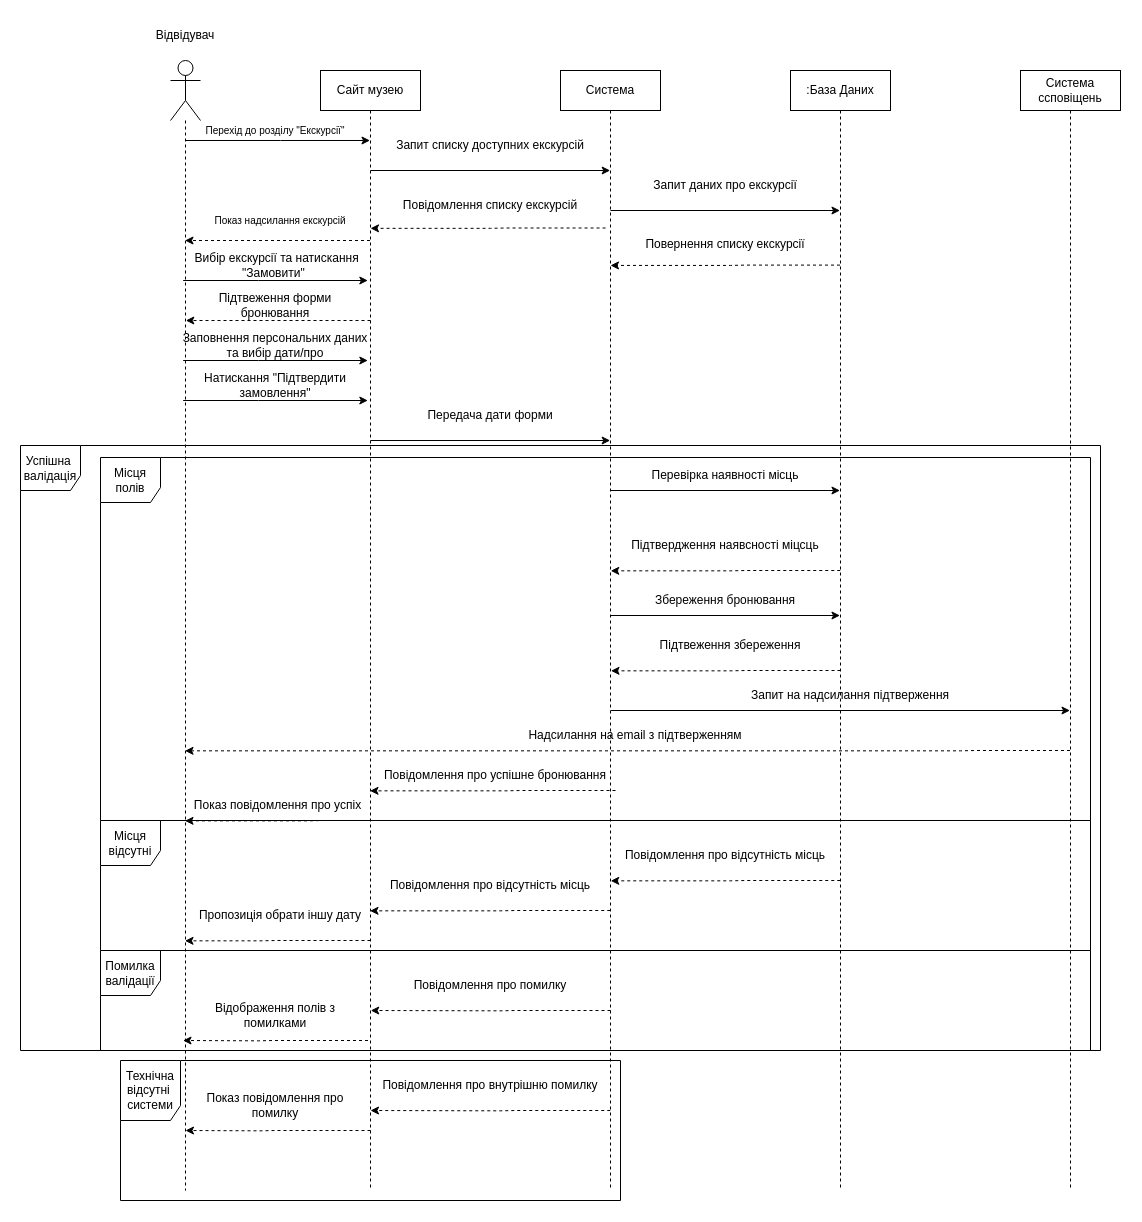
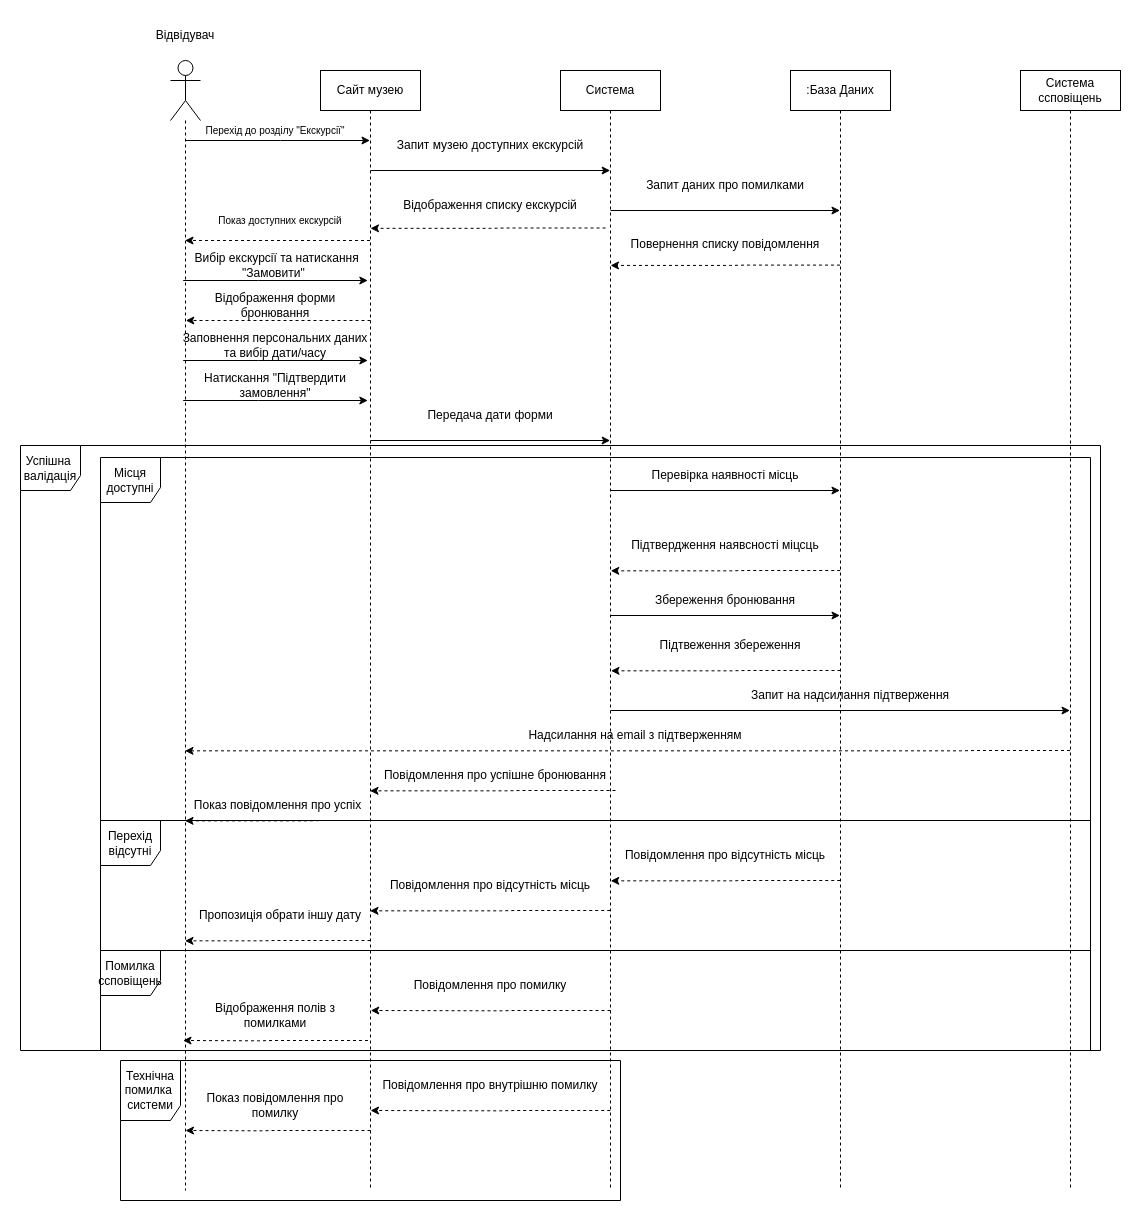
- <mxCell id="18" value="Запит списку доступних екскурсій" style="text;html=1;align=center;verticalAlign=middle;whiteSpace=wrap;rounded=0;" parent="1" vertex="1"><mxGeometry x="370" y="130" width="240" height="30" as="geometry" /></mxCell>
+ <mxCell id="18" value="Запит музею доступних екскурсій" style="text;html=1;align=center;verticalAlign=middle;whiteSpace=wrap;rounded=0;" parent="1" vertex="1"><mxGeometry x="370" y="130" width="240" height="30" as="geometry" /></mxCell>
- <mxCell id="27" value="Запит даних про екскурсії" style="text;html=1;align=center;verticalAlign=middle;whiteSpace=wrap;rounded=0;" parent="1" vertex="1"><mxGeometry x="610" y="170" width="230" height="30" as="geometry" /></mxCell>
+ <mxCell id="27" value="Запит даних про помилками" style="text;html=1;align=center;verticalAlign=middle;whiteSpace=wrap;rounded=0;" parent="1" vertex="1"><mxGeometry x="610" y="170" width="230" height="30" as="geometry" /></mxCell>
- <mxCell id="20" value="Повідомлення списку екскурсій" style="text;html=1;align=center;verticalAlign=middle;whiteSpace=wrap;rounded=0;" parent="1" vertex="1"><mxGeometry x="370" y="190" width="240" height="30" as="geometry" /></mxCell>
+ <mxCell id="20" value="Відображення списку екскурсій" style="text;html=1;align=center;verticalAlign=middle;whiteSpace=wrap;rounded=0;" parent="1" vertex="1"><mxGeometry x="370" y="190" width="240" height="30" as="geometry" /></mxCell>
- <mxCell id="7" value="Показ надсилання екскурсій" style="text;html=1;align=center;verticalAlign=middle;whiteSpace=wrap;rounded=0;fontSize=10;" parent="1" vertex="1"><mxGeometry x="190" y="212.5" width="180" height="15" as="geometry" /></mxCell>
+ <mxCell id="7" value="Показ доступних екскурсій" style="text;html=1;align=center;verticalAlign=middle;whiteSpace=wrap;rounded=0;fontSize=10;" parent="1" vertex="1"><mxGeometry x="190" y="212.5" width="180" height="15" as="geometry" /></mxCell>
- <mxCell id="28" value="Повернення списку екскурсії" style="text;html=1;align=center;verticalAlign=middle;whiteSpace=wrap;rounded=0;" parent="1" vertex="1"><mxGeometry x="610" y="228.5" width="230" height="30" as="geometry" /></mxCell>
+ <mxCell id="28" value="Повернення списку повідомлення" style="text;html=1;align=center;verticalAlign=middle;whiteSpace=wrap;rounded=0;" parent="1" vertex="1"><mxGeometry x="610" y="228.5" width="230" height="30" as="geometry" /></mxCell>
- <mxCell id="11" value="Підтвеження форми бронювання" style="text;html=1;align=center;verticalAlign=middle;whiteSpace=wrap;rounded=0;" parent="1" vertex="1"><mxGeometry x="185" y="290" width="180" height="30" as="geometry" /></mxCell>
+ <mxCell id="11" value="Відображення форми бронювання" style="text;html=1;align=center;verticalAlign=middle;whiteSpace=wrap;rounded=0;" parent="1" vertex="1"><mxGeometry x="185" y="290" width="180" height="30" as="geometry" /></mxCell>
- <mxCell id="13" value="Заповнення персональних даних та вибір дати/про" style="text;html=1;align=center;verticalAlign=middle;whiteSpace=wrap;rounded=0;" parent="1" vertex="1"><mxGeometry x="180" y="330" width="190" height="30" as="geometry" /></mxCell>
+ <mxCell id="13" value="Заповнення персональних даних та вибір дати/часу" style="text;html=1;align=center;verticalAlign=middle;whiteSpace=wrap;rounded=0;" parent="1" vertex="1"><mxGeometry x="180" y="330" width="190" height="30" as="geometry" /></mxCell>
- <mxCell id="62" value="Місця полів" style="shape=umlFrame;whiteSpace=wrap;html=1;pointerEvents=0;width=60;height=45;" parent="1" vertex="1"><mxGeometry x="100" y="457" width="990" height="363" as="geometry" /></mxCell>
+ <mxCell id="62" value="Місця доступні" style="shape=umlFrame;whiteSpace=wrap;html=1;pointerEvents=0;width=60;height=45;" parent="1" vertex="1"><mxGeometry x="100" y="457" width="990" height="363" as="geometry" /></mxCell>
- <mxCell id="63" value="Місця відсутні" style="shape=umlFrame;whiteSpace=wrap;html=1;pointerEvents=0;width=60;height=45;" parent="1" vertex="1"><mxGeometry x="100" y="820" width="990" height="130" as="geometry" /></mxCell>
+ <mxCell id="63" value="Перехід відсутні" style="shape=umlFrame;whiteSpace=wrap;html=1;pointerEvents=0;width=60;height=45;" parent="1" vertex="1"><mxGeometry x="100" y="820" width="990" height="130" as="geometry" /></mxCell>
- <mxCell id="64" value="Помилка&lt;br&gt;валідації" style="shape=umlFrame;whiteSpace=wrap;html=1;pointerEvents=0;width=60;height=45;" parent="1" vertex="1"><mxGeometry x="100" y="950" width="990" height="100" as="geometry" /></mxCell>
+ <mxCell id="64" value="Помилка&lt;br&gt;ссповіщень" style="shape=umlFrame;whiteSpace=wrap;html=1;pointerEvents=0;width=60;height=45;" parent="1" vertex="1"><mxGeometry x="100" y="950" width="990" height="100" as="geometry" /></mxCell>
- <mxCell id="61" value="Технічна&lt;br&gt;відсутні&amp;nbsp;&lt;br&gt;системи" style="shape=umlFrame;whiteSpace=wrap;html=1;pointerEvents=0;width=60;height=60;" parent="1" vertex="1"><mxGeometry x="120" y="1060" width="500" height="140" as="geometry" /></mxCell>
+ <mxCell id="61" value="Технічна&lt;br&gt;помилка&amp;nbsp;&lt;br&gt;системи" style="shape=umlFrame;whiteSpace=wrap;html=1;pointerEvents=0;width=60;height=60;" parent="1" vertex="1"><mxGeometry x="120" y="1060" width="500" height="140" as="geometry" /></mxCell>
